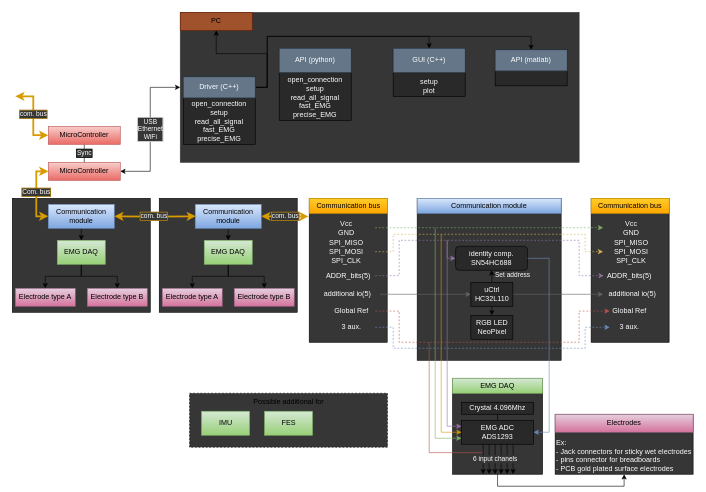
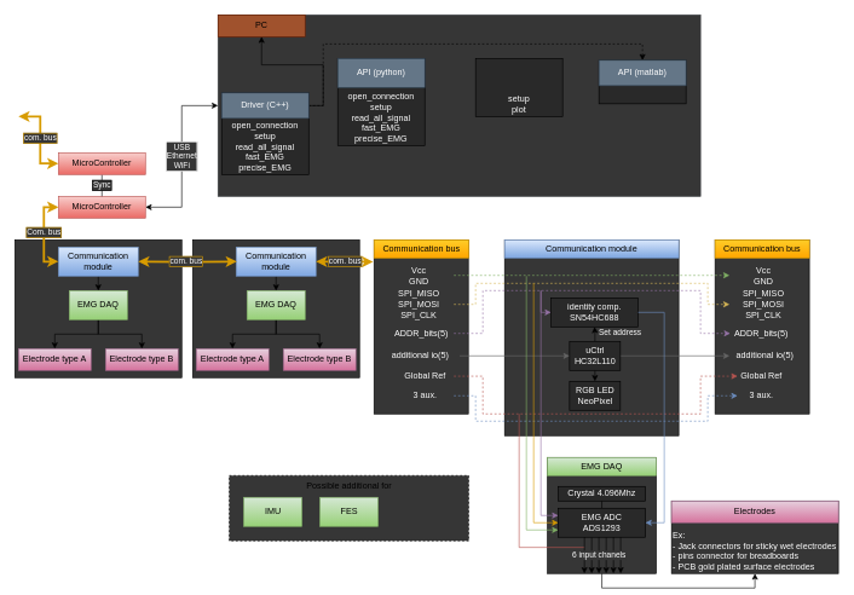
- <mxCell id="80" value="" style="endArrow=classic;html=1;rounded=0;exitX=1;exitY=0.5;exitDx=0;exitDy=0;entryX=0.5;entryY=0;entryDx=0;entryDy=0;edgeStyle=orthogonalEdgeStyle;" parent="1" source="85" target="87" edge="1"><mxGeometry width="50" height="50" relative="1" as="geometry"><mxPoint x="435" y="155" as="sourcePoint" /><mxPoint x="675" y="90" as="targetPoint" /><Array as="points"><mxPoint x="445" y="145" /><mxPoint x="445" y="60" /><mxPoint x="885" y="60" /></Array></mxGeometry></mxCell>
+ <mxCell id="80" value="" style="endArrow=classic;html=1;rounded=0;exitX=1;exitY=0.5;exitDx=0;exitDy=0;entryX=0.5;entryY=0;entryDx=0;entryDy=0;edgeStyle=orthogonalEdgeStyle;dashed=1;" parent="1" source="85" target="87" edge="1"><mxGeometry width="50" height="50" relative="1" as="geometry"><mxPoint x="435" y="155" as="sourcePoint" /><mxPoint x="675" y="90" as="targetPoint" /><Array as="points"><mxPoint x="445" y="145" /><mxPoint x="445" y="60" /><mxPoint x="885" y="60" /></Array></mxGeometry></mxCell>
- <mxCell id="79" value="" style="endArrow=classic;html=1;rounded=0;exitX=1;exitY=0.5;exitDx=0;exitDy=0;entryX=0.5;entryY=0;entryDx=0;entryDy=0;edgeStyle=orthogonalEdgeStyle;" parent="1" source="85" target="88" edge="1"><mxGeometry width="50" height="50" relative="1" as="geometry"><mxPoint x="435" y="120" as="sourcePoint" /><mxPoint x="485" y="70" as="targetPoint" /><Array as="points"><mxPoint x="445" y="145" /><mxPoint x="445" y="60" /><mxPoint x="715" y="60" /><mxPoint x="715" y="80" /></Array></mxGeometry></mxCell>
- <mxCell id="88" value="GUI (C++)" style="rounded=0;whiteSpace=wrap;html=1;fillColor=#647687;fontColor=#ffffff;strokeColor=#314354;" parent="1" vertex="1"><mxGeometry x="655" y="80" width="120" height="40" as="geometry" /></mxCell>
- <mxCell id="30" value="identity comp. SN54HC688" style="whiteSpace=wrap;html=1;fillColor=#292929;fontColor=#FFFFFF;rounded=1;" parent="1" vertex="1"><mxGeometry x="759" y="410" width="120" height="40" as="geometry" /></mxCell>
+ <mxCell id="30" value="identity comp. SN54HC688" style="rounded=0;whiteSpace=wrap;html=1;fillColor=#292929;fontColor=#FFFFFF;" parent="1" vertex="1"><mxGeometry x="759" y="410" width="120" height="40" as="geometry" /></mxCell>
